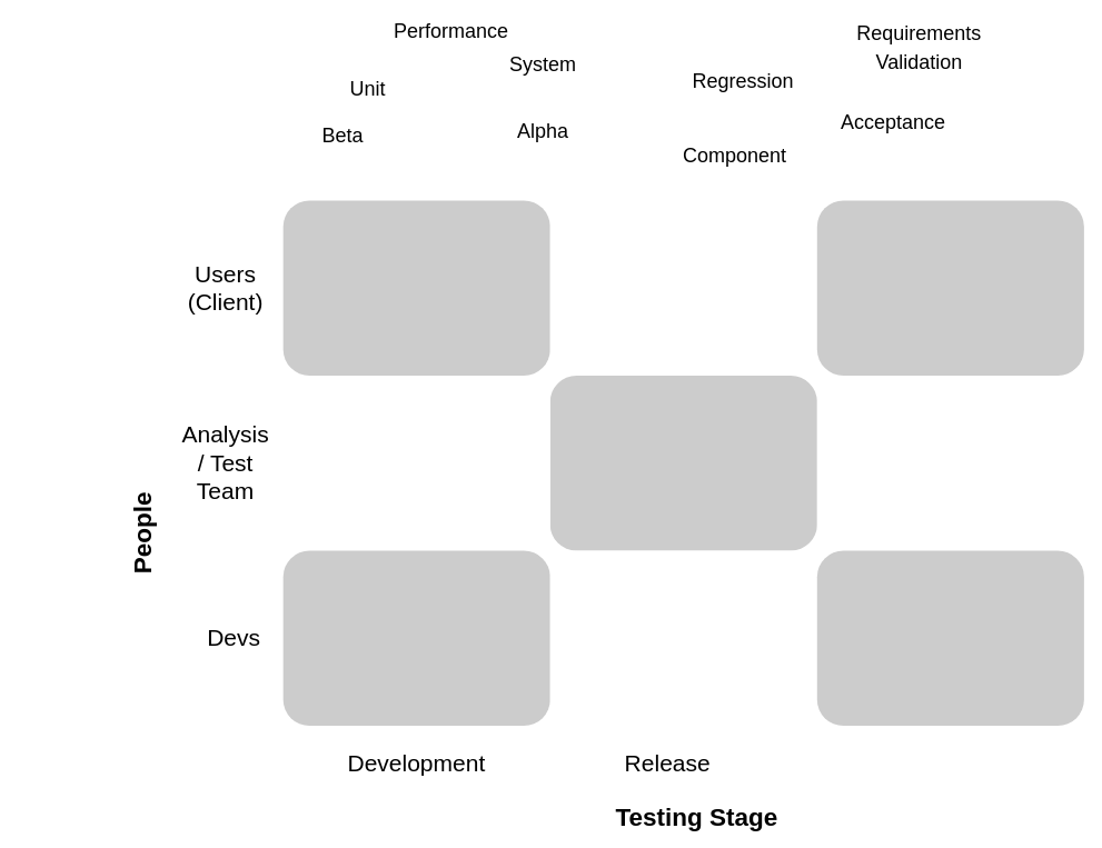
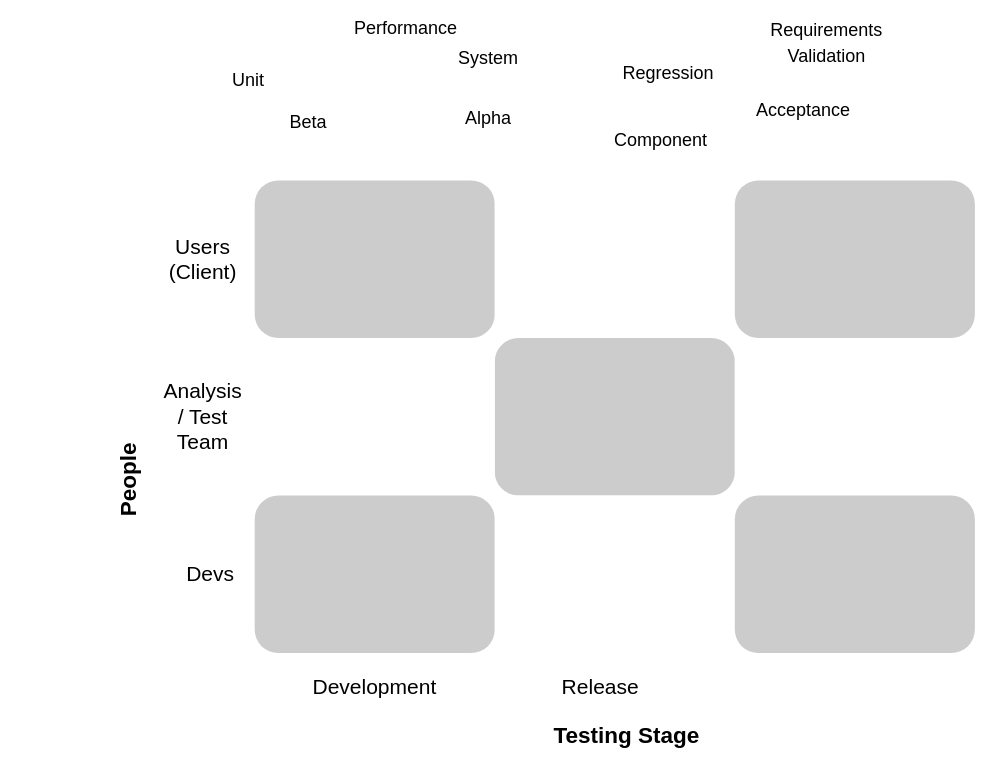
- <mxCell id="18" value="&lt;font style=&quot;font-size: 24px;&quot;&gt;Unit&lt;/font&gt;" style="text;html=1;strokeColor=none;fillColor=none;align=center;verticalAlign=middle;whiteSpace=wrap;rounded=0;fontSize=28;fontColor=#000000;" vertex="1" parent="1"><mxGeometry x="330" y="90" width="221" height="30" as="geometry" /></mxCell>
+ <mxCell id="18" value="&lt;font style=&quot;font-size: 24px;&quot;&gt;Unit&lt;/font&gt;" style="text;html=1;strokeColor=none;fillColor=none;align=center;verticalAlign=middle;whiteSpace=wrap;rounded=0;fontSize=28;fontColor=#000000;" vertex="1" parent="1"><mxGeometry x="220" y="90" width="221" height="30" as="geometry" /></mxCell>
